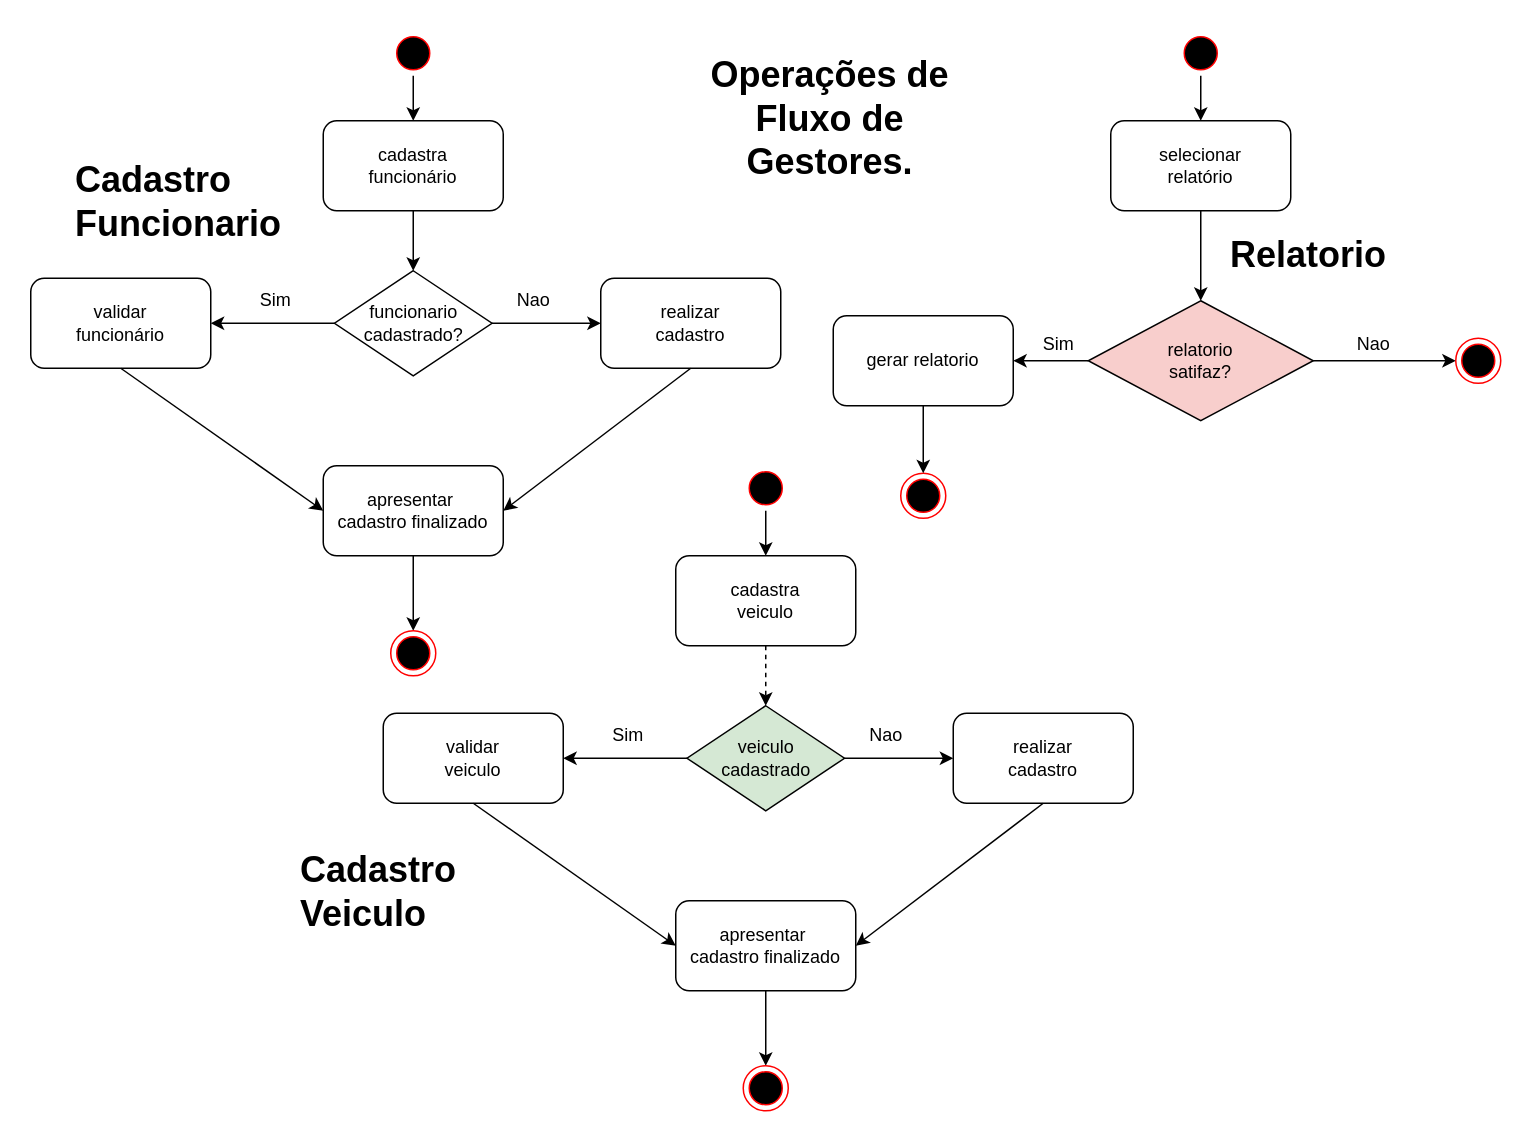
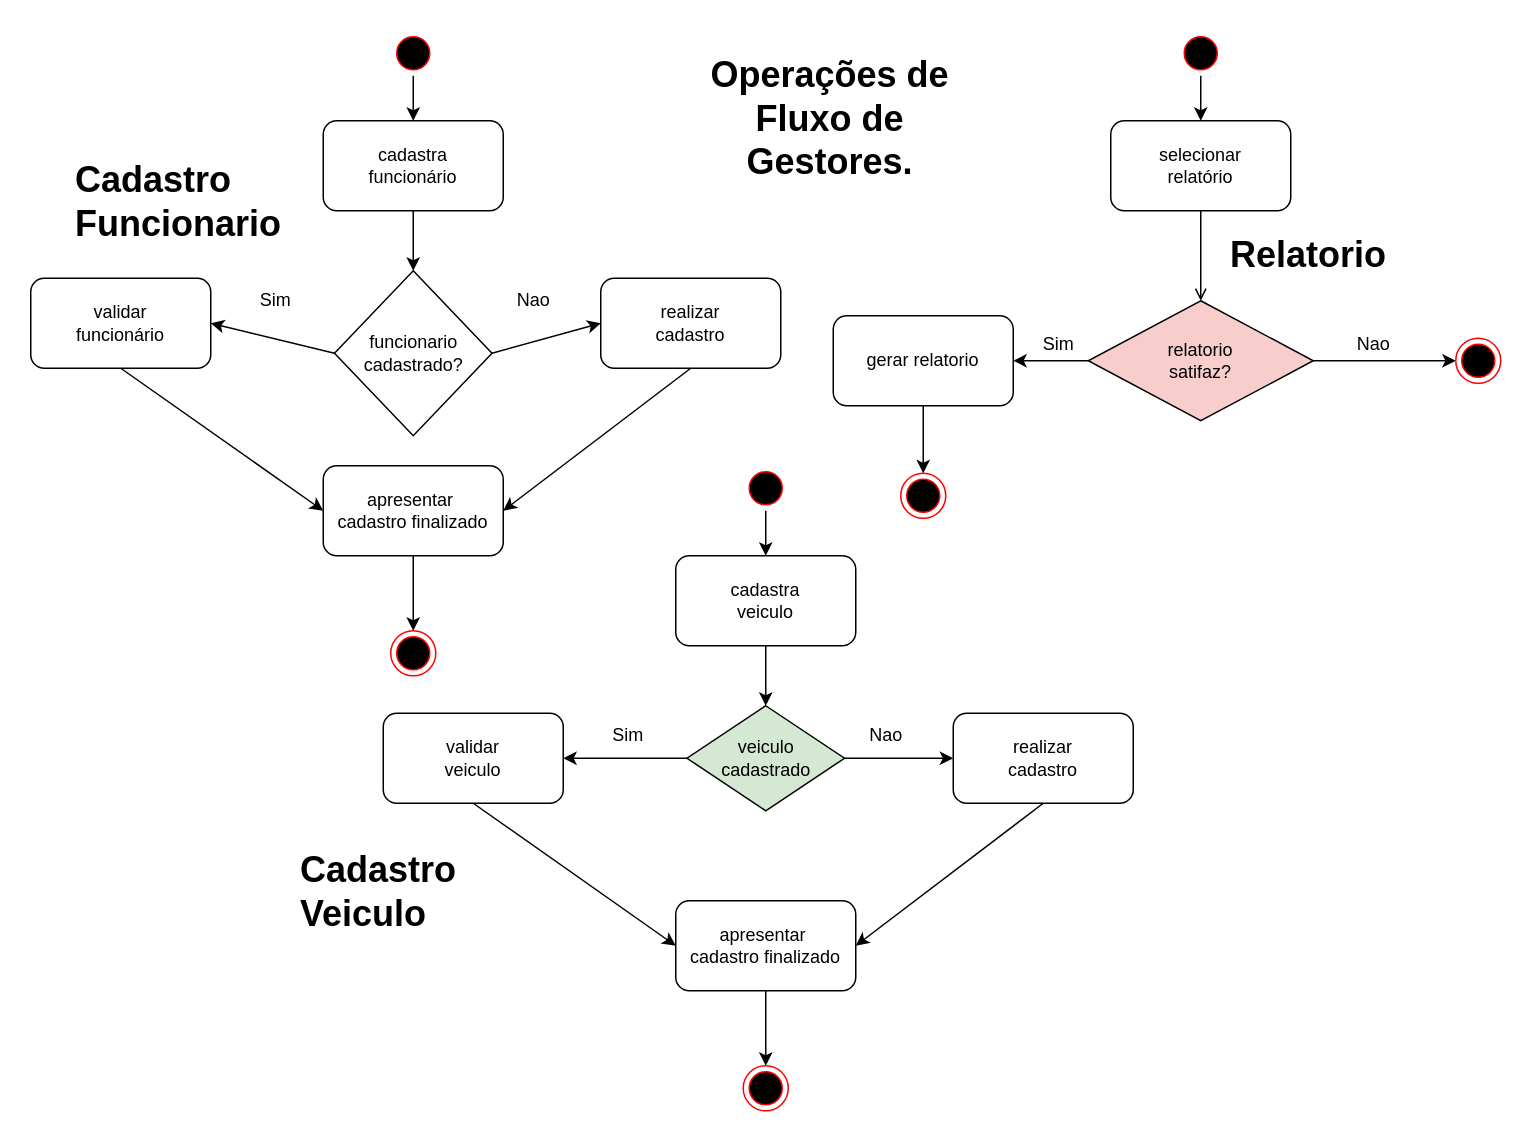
- <mxCell id="37" style="edgeStyle=orthogonalEdgeStyle;rounded=0;orthogonalLoop=1;jettySize=auto;html=1;entryX=0.5;entryY=0;entryDx=0;entryDy=0;" edge="1" parent="1" source="38" target="42"><mxGeometry relative="1" as="geometry"><mxPoint x="800" y="180" as="targetPoint" /></mxGeometry></mxCell>
+ <mxCell id="37" style="edgeStyle=orthogonalEdgeStyle;rounded=0;orthogonalLoop=1;jettySize=auto;html=1;entryX=0.5;entryY=0;entryDx=0;entryDy=0;endArrow=open;" edge="1" parent="1" source="38" target="42"><mxGeometry relative="1" as="geometry"><mxPoint x="800" y="180" as="targetPoint" /></mxGeometry></mxCell>
- <mxCell id="6" value="funcionario&lt;br&gt;cadastrado?" style="rhombus;whiteSpace=wrap;html=1;" vertex="1" parent="1"><mxGeometry x="222.5" y="180" width="105" height="70" as="geometry" /></mxCell>
+ <mxCell id="6" value="funcionario&lt;br&gt;cadastrado?" style="rhombus;whiteSpace=wrap;html=1;" vertex="1" parent="1"><mxGeometry x="222.5" y="180" width="105" height="110" as="geometry" /></mxCell>
- <mxCell id="20" style="edgeStyle=orthogonalEdgeStyle;rounded=0;orthogonalLoop=1;jettySize=auto;html=1;dashed=1;" edge="1" parent="1" source="21" target="22"><mxGeometry relative="1" as="geometry" /></mxCell>
+ <mxCell id="20" style="edgeStyle=orthogonalEdgeStyle;rounded=0;orthogonalLoop=1;jettySize=auto;html=1;" edge="1" parent="1" source="21" target="22"><mxGeometry relative="1" as="geometry" /></mxCell>
